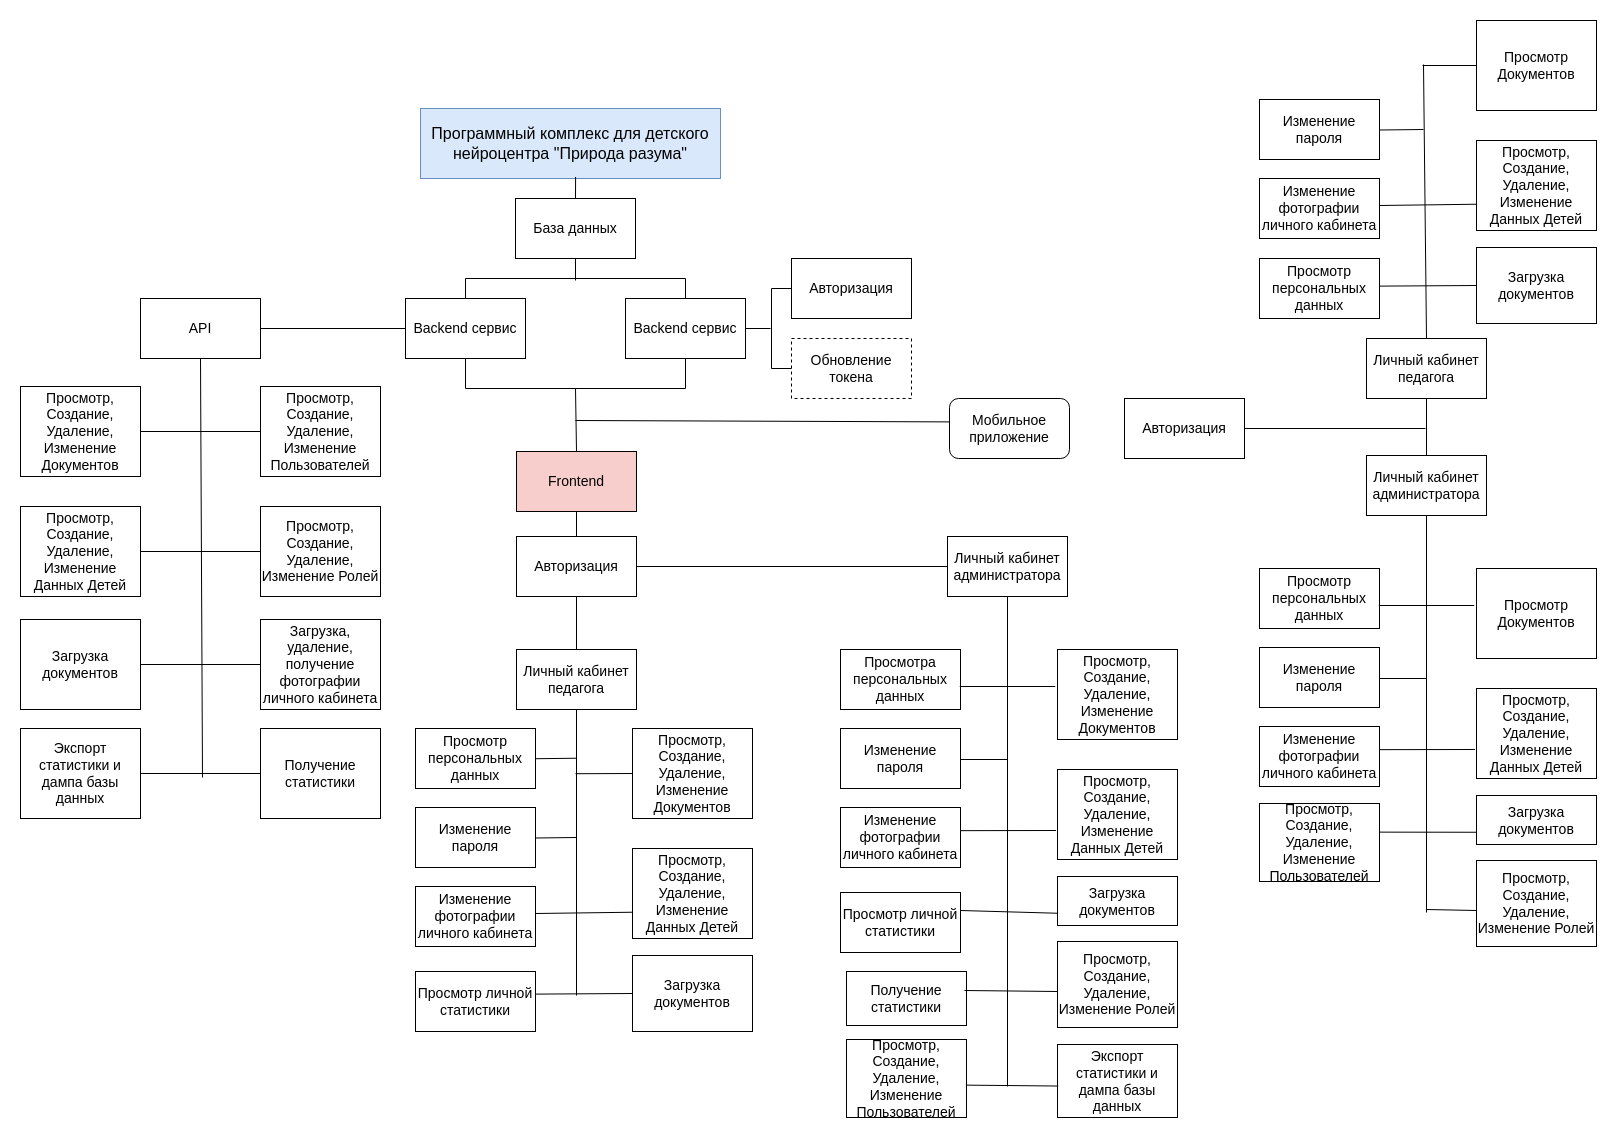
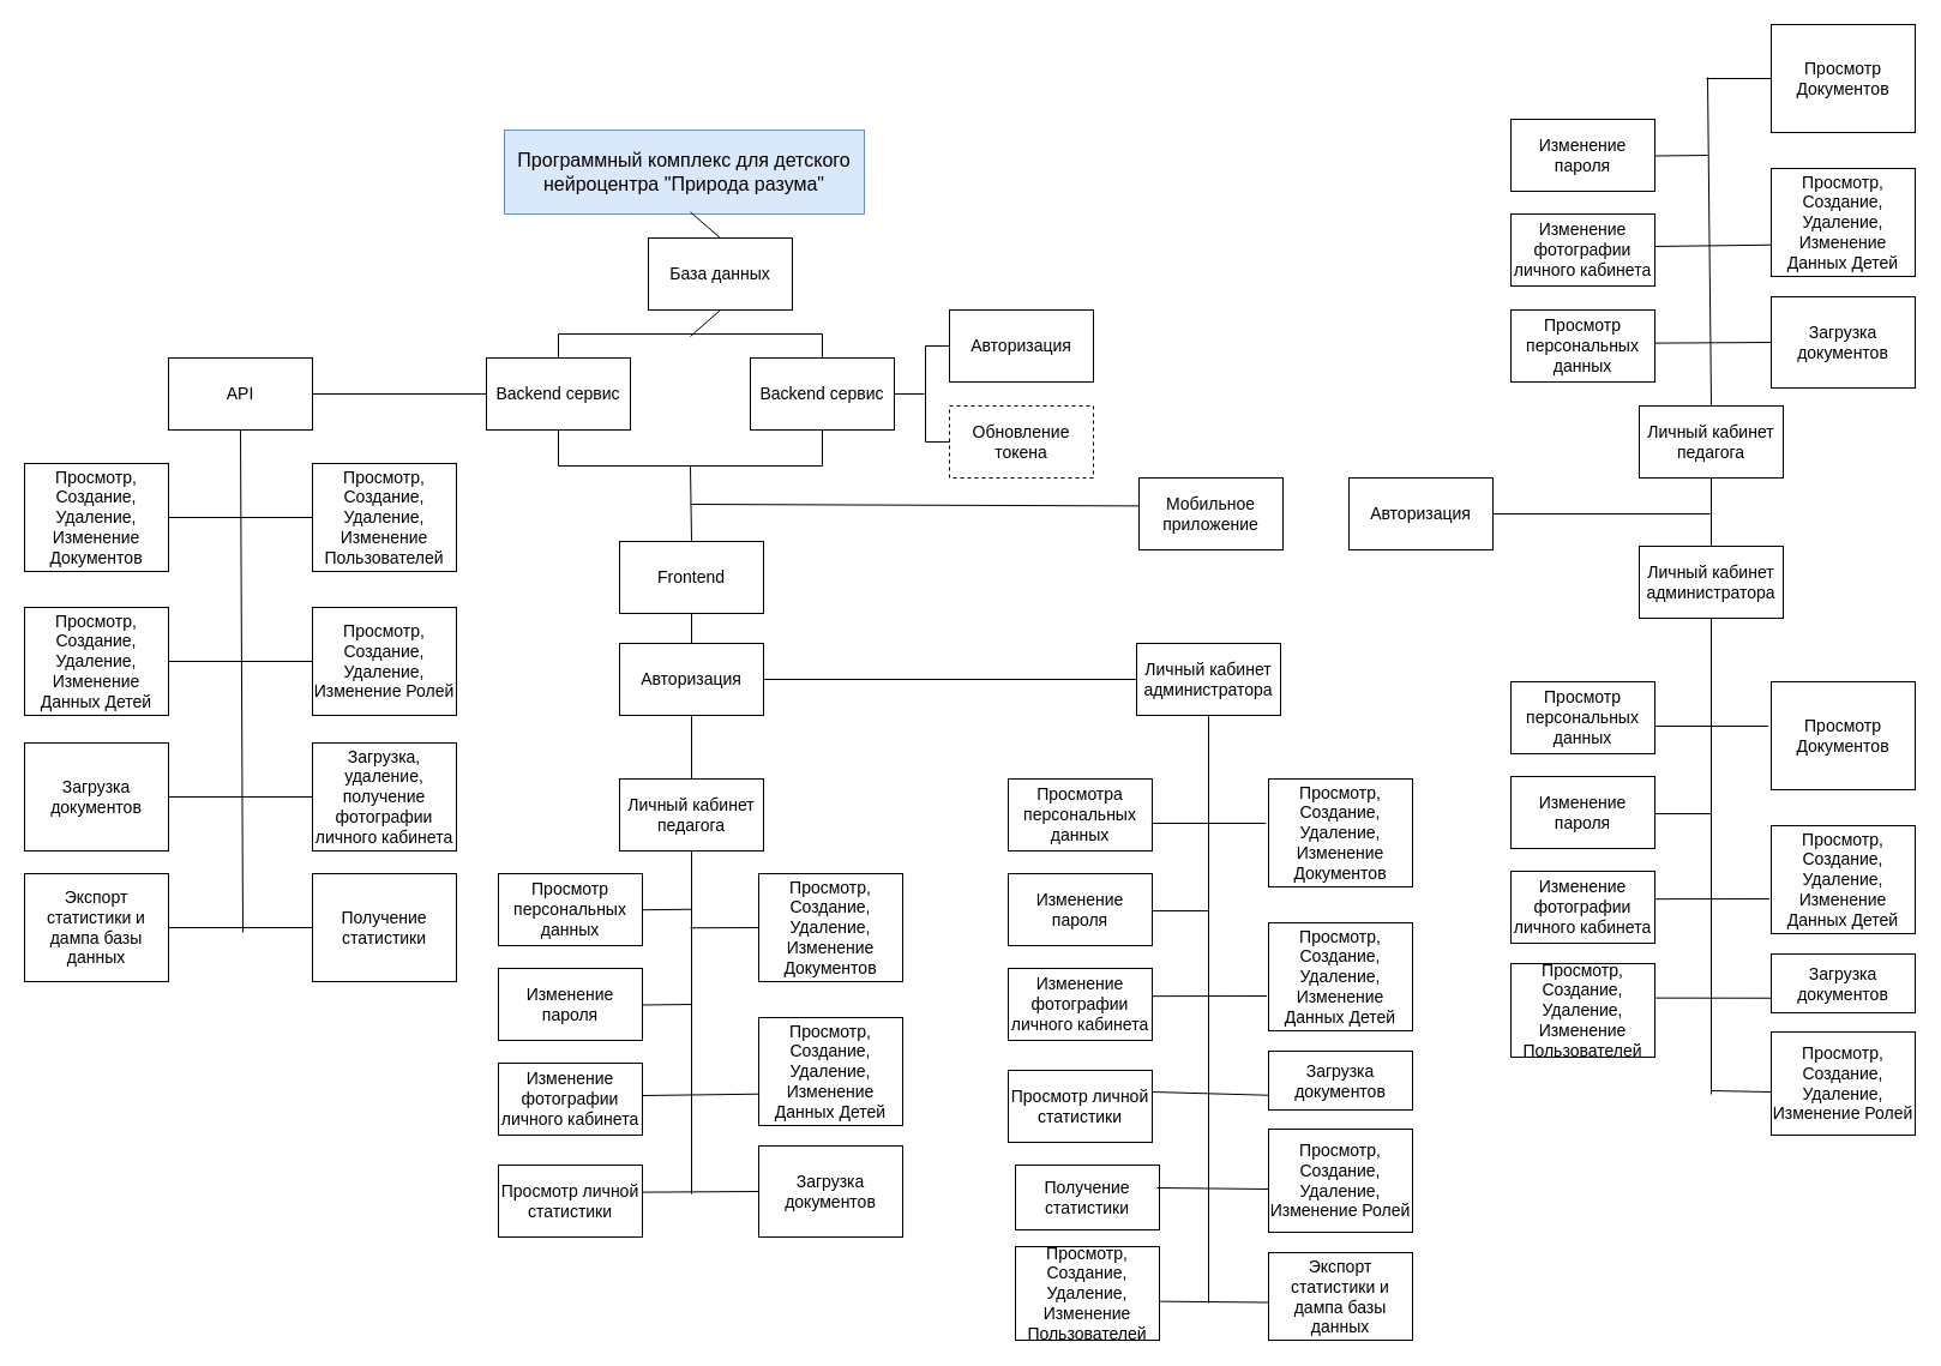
- <mxCell id="18" value="База данных" style="rounded=0;whiteSpace=wrap;html=1;fontSize=14;" vertex="1" parent="1"><mxGeometry x="515" y="198" width="120" height="60" as="geometry" /></mxCell>
+ <mxCell id="18" value="База данных" style="rounded=0;whiteSpace=wrap;html=1;fontSize=14;" vertex="1" parent="1"><mxGeometry x="540" y="198" width="120" height="60" as="geometry" /></mxCell>
- <mxCell id="74" value="Мобильное приложение" style="whiteSpace=wrap;html=1;fontSize=14;rounded=1;" vertex="1" parent="1"><mxGeometry x="949" y="398" width="120" height="60" as="geometry" /></mxCell>
+ <mxCell id="74" value="Мобильное приложение" style="rounded=0;whiteSpace=wrap;html=1;fontSize=14;" vertex="1" parent="1"><mxGeometry x="949" y="398" width="120" height="60" as="geometry" /></mxCell>
- <mxCell id="12" value="Frontend" style="rounded=0;whiteSpace=wrap;html=1;fontSize=14;fillColor=#f8cecc;" vertex="1" parent="1"><mxGeometry x="516" y="451" width="120" height="60" as="geometry" /></mxCell>
+ <mxCell id="12" value="Frontend" style="rounded=0;whiteSpace=wrap;html=1;fontSize=14;" vertex="1" parent="1"><mxGeometry x="516" y="451" width="120" height="60" as="geometry" /></mxCell>
